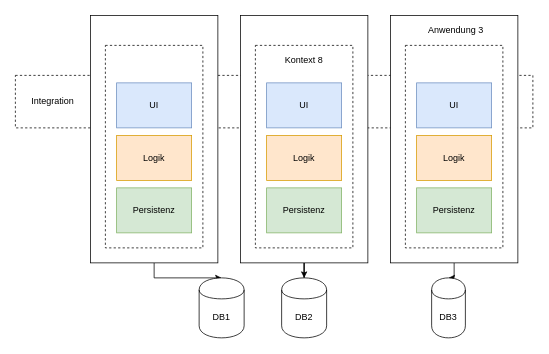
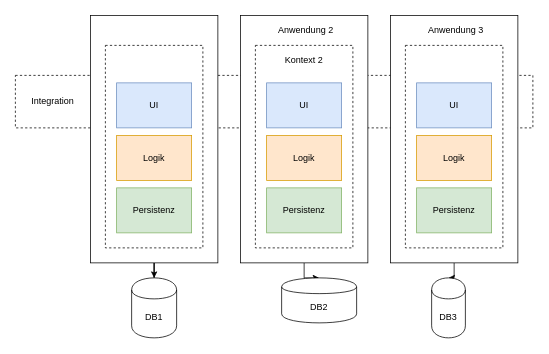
+ <mxCell id="18" value="Anwendung 2" style="text;html=1;strokeColor=none;fillColor=none;align=center;verticalAlign=middle;whiteSpace=wrap;rounded=0;" parent="1" vertex="1"><mxGeometry x="360" y="30" width="95" height="20" as="geometry" /></mxCell>
- <mxCell id="17" value="Kontext 8" style="text;html=1;strokeColor=none;fillColor=none;align=center;verticalAlign=middle;whiteSpace=wrap;rounded=0;" parent="1" vertex="1"><mxGeometry x="375" y="70" width="60" height="20" as="geometry" /></mxCell>
+ <mxCell id="17" value="Kontext 2" style="text;html=1;strokeColor=none;fillColor=none;align=center;verticalAlign=middle;whiteSpace=wrap;rounded=0;" parent="1" vertex="1"><mxGeometry x="375" y="70" width="60" height="20" as="geometry" /></mxCell>
- <mxCell id="9" value="DB1" style="shape=cylinder;whiteSpace=wrap;html=1;boundedLbl=1;backgroundOutline=1;" parent="1" vertex="1"><mxGeometry x="265" y="370" width="60" height="80" as="geometry" /></mxCell>
+ <mxCell id="9" value="DB1" style="shape=cylinder;whiteSpace=wrap;html=1;boundedLbl=1;backgroundOutline=1;" parent="1" vertex="1"><mxGeometry x="175" y="370" width="60" height="80" as="geometry" /></mxCell>
- <mxCell id="16" value="DB2" style="shape=cylinder;whiteSpace=wrap;html=1;boundedLbl=1;backgroundOutline=1;" parent="1" vertex="1"><mxGeometry x="375" y="370" width="60" height="80" as="geometry" /></mxCell>
+ <mxCell id="16" value="DB2" style="shape=cylinder;whiteSpace=wrap;html=1;boundedLbl=1;backgroundOutline=1;" parent="1" vertex="1"><mxGeometry x="375" y="370" width="100" height="60" as="geometry" /></mxCell>
